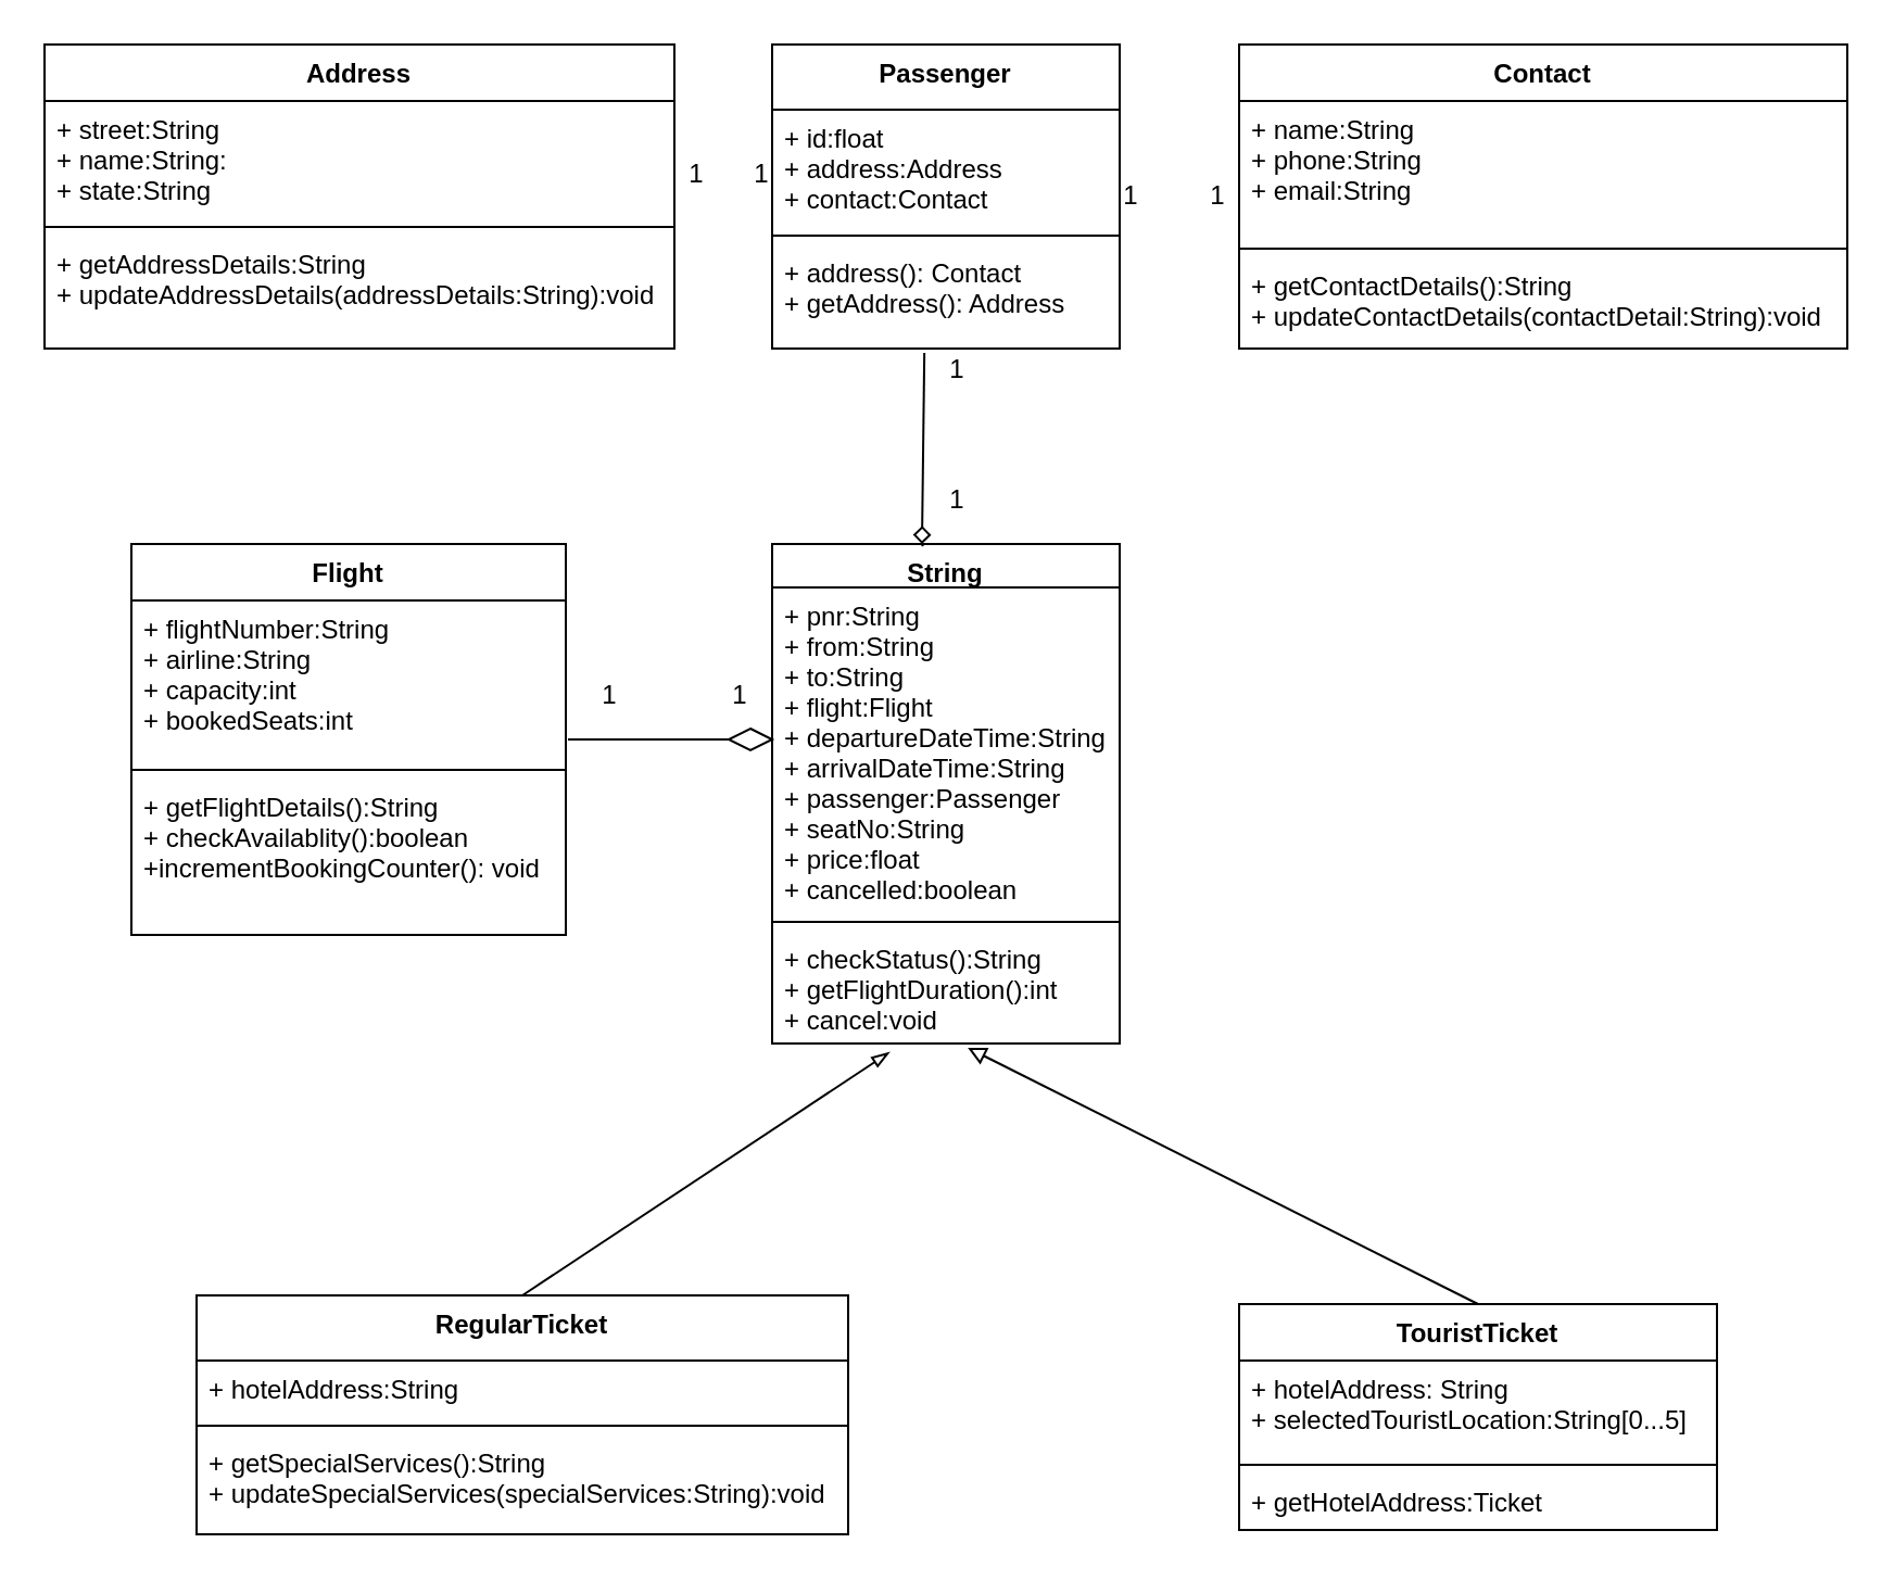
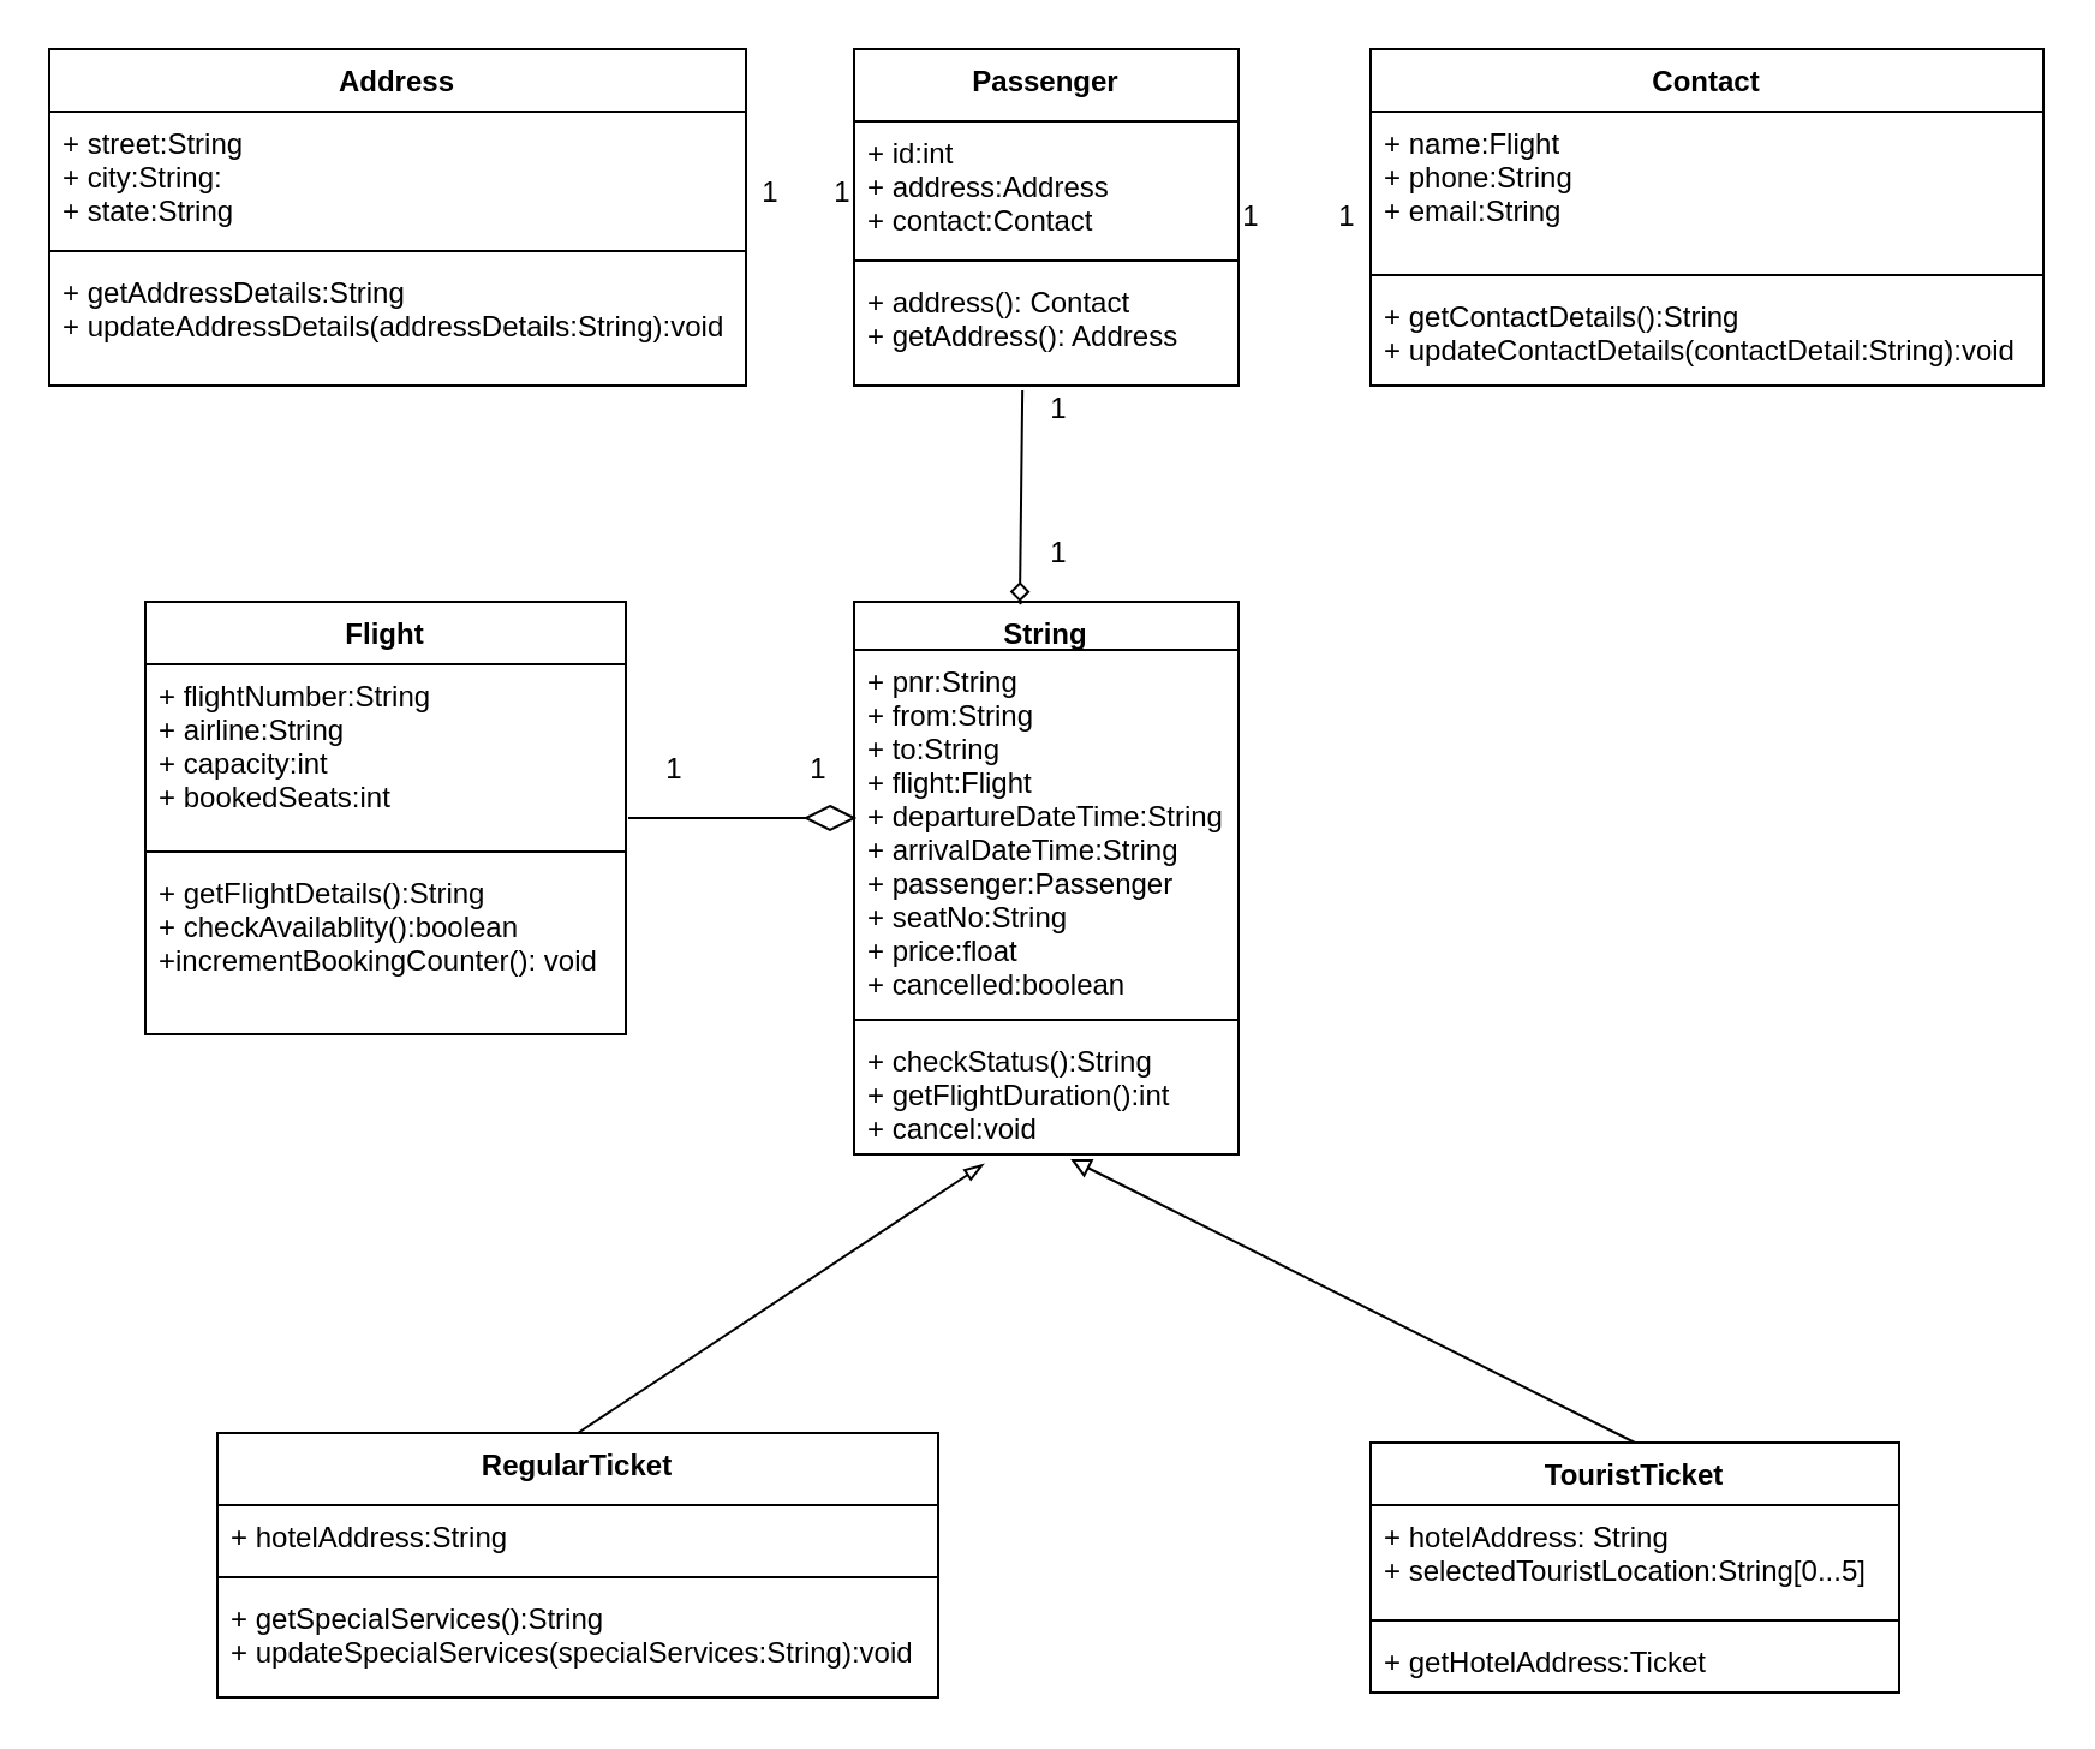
- <mxCell id="11" value="+ street:String&#10;+ name:String:&#10;+ state:String" style="text;strokeColor=none;fillColor=none;align=left;verticalAlign=top;spacingLeft=4;spacingRight=4;overflow=hidden;rotatable=0;points=[[0,0.5],[1,0.5]];portConstraint=eastwest;" parent="10" vertex="1"><mxGeometry y="26" width="290" height="54" as="geometry" /></mxCell>
+ <mxCell id="11" value="+ street:String&#10;+ city:String:&#10;+ state:String" style="text;strokeColor=none;fillColor=none;align=left;verticalAlign=top;spacingLeft=4;spacingRight=4;overflow=hidden;rotatable=0;points=[[0,0.5],[1,0.5]];portConstraint=eastwest;" parent="10" vertex="1"><mxGeometry y="26" width="290" height="54" as="geometry" /></mxCell>
- <mxCell id="7" value="+ name:String&#10;+ phone:String&#10;+ email:String" style="text;strokeColor=none;fillColor=none;align=left;verticalAlign=top;spacingLeft=4;spacingRight=4;overflow=hidden;rotatable=0;points=[[0,0.5],[1,0.5]];portConstraint=eastwest;" parent="6" vertex="1"><mxGeometry y="26" width="280" height="64" as="geometry" /></mxCell>
+ <mxCell id="7" value="+ name:Flight&#10;+ phone:String&#10;+ email:String" style="text;strokeColor=none;fillColor=none;align=left;verticalAlign=top;spacingLeft=4;spacingRight=4;overflow=hidden;rotatable=0;points=[[0,0.5],[1,0.5]];portConstraint=eastwest;" parent="6" vertex="1"><mxGeometry y="26" width="280" height="64" as="geometry" /></mxCell>
- <mxCell id="3" value="+ id:float&#10;+ address:Address&#10;+ contact:Contact" style="text;strokeColor=none;fillColor=none;align=left;verticalAlign=top;spacingLeft=4;spacingRight=4;overflow=hidden;rotatable=0;points=[[0,0.5],[1,0.5]];portConstraint=eastwest;" parent="2" vertex="1"><mxGeometry y="30" width="160" height="54" as="geometry" /></mxCell>
+ <mxCell id="3" value="+ id:int&#10;+ address:Address&#10;+ contact:Contact" style="text;strokeColor=none;fillColor=none;align=left;verticalAlign=top;spacingLeft=4;spacingRight=4;overflow=hidden;rotatable=0;points=[[0,0.5],[1,0.5]];portConstraint=eastwest;" parent="2" vertex="1"><mxGeometry y="30" width="160" height="54" as="geometry" /></mxCell>
